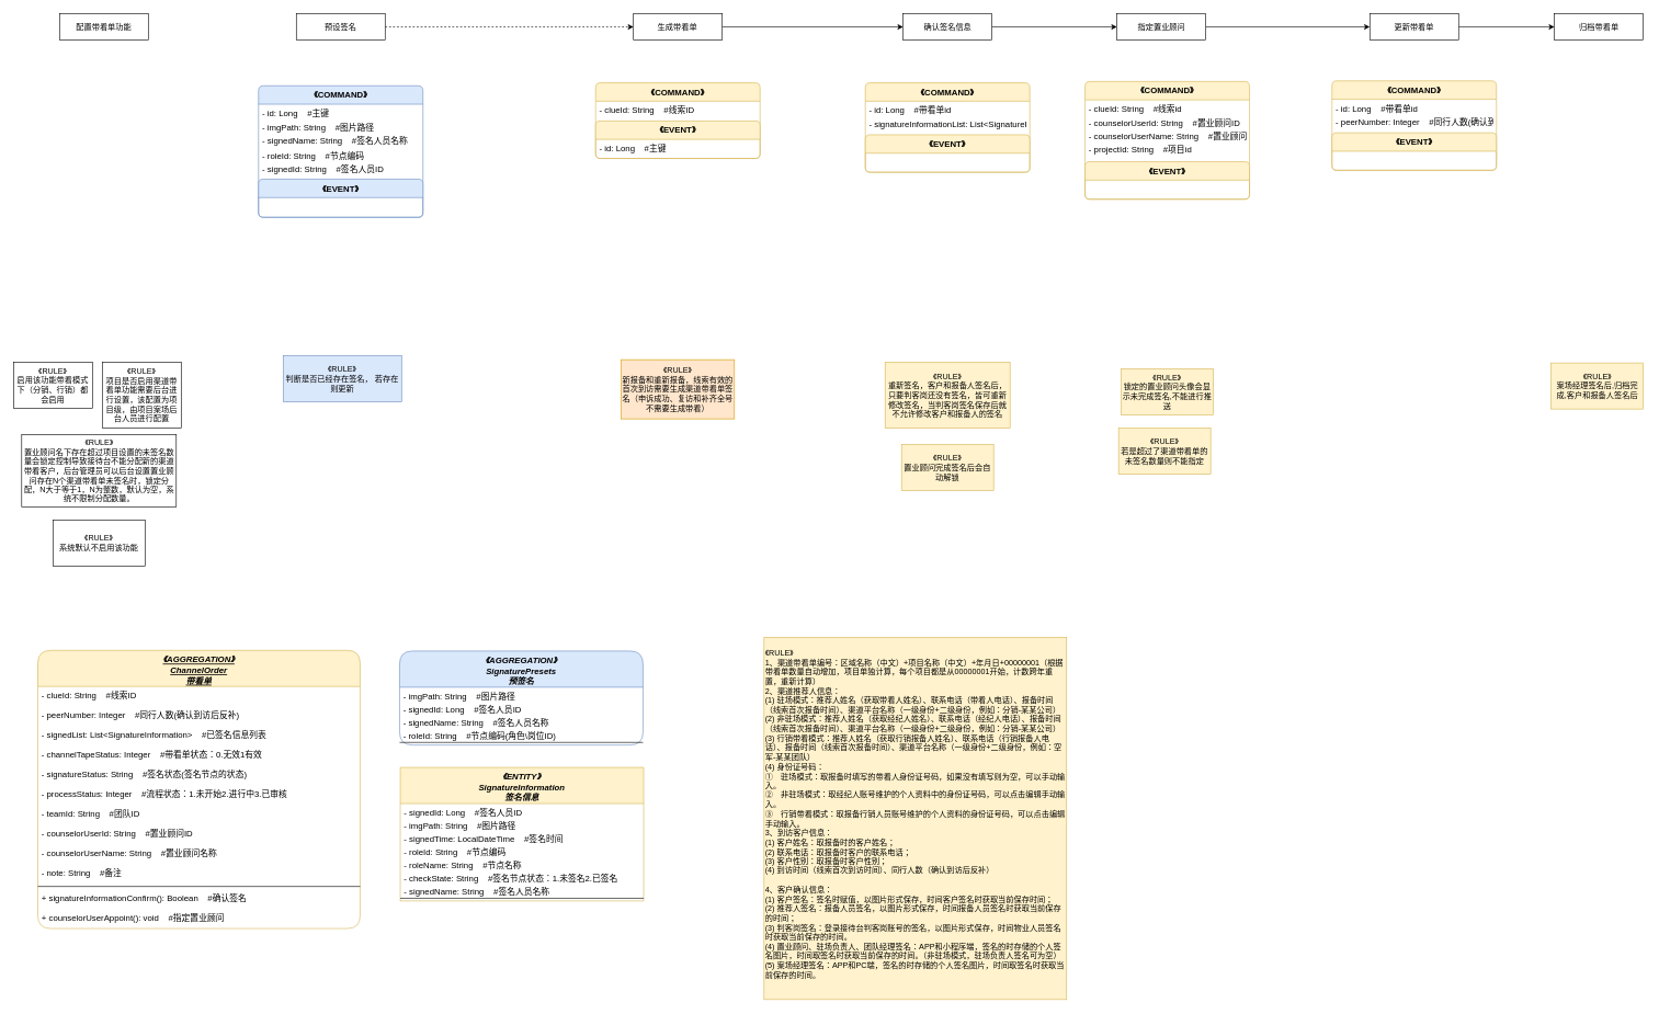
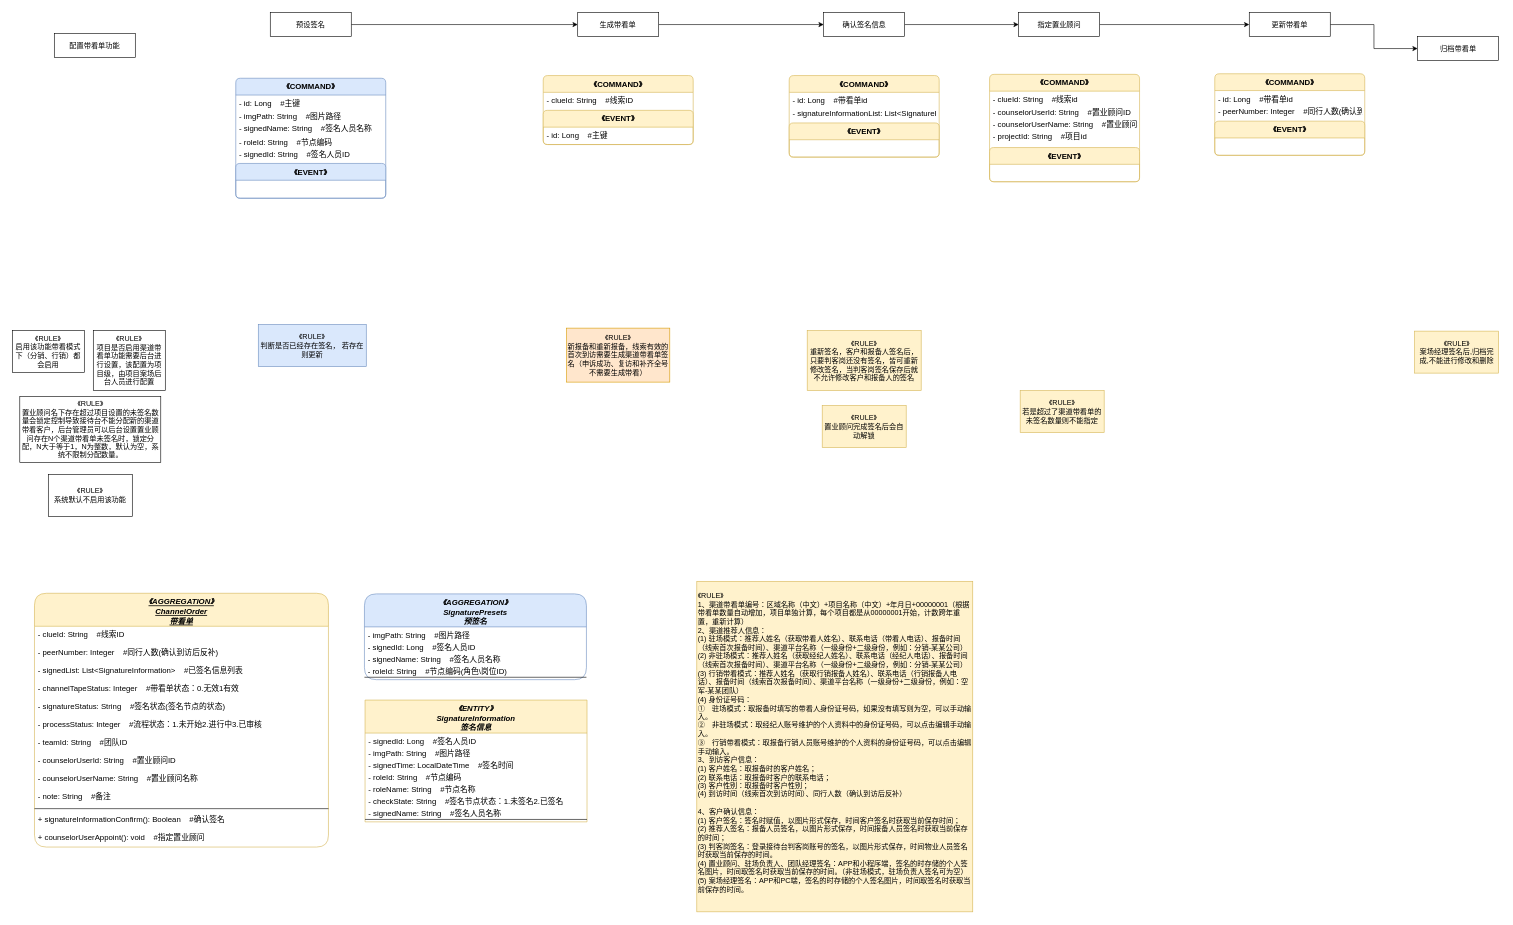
- <mxCell id="22" value="配置带看单功能" style="rounded=0;whiteSpace=wrap;html=1;shadow=0;glass=0;sketch=0;fillStyle=auto;strokeWidth=1;metaEdit=1;resizable=1;rotatable=0;snapToPoint=0;connectable=1;absoluteArcSize=0;noLabel=0;labelPadding=0;allowArrows=1;recursiveResize=1;expand=1;editable=1;movable=1;deletable=1;fixDash=0;collapsible=0;portConstraintRotation=0;points=[[0,0.5,0,0,0],[1,0.5,0,0,0]];backgroundOutline=0;resizeHeight=1;resizeWidth=1;" parent="21" vertex="1"><mxGeometry x="70" width="135" height="40" as="geometry" /></mxCell>
+ <mxCell id="22" value="配置带看单功能" style="rounded=0;whiteSpace=wrap;html=1;shadow=0;glass=0;sketch=0;fillStyle=auto;strokeWidth=1;metaEdit=1;resizable=1;rotatable=0;snapToPoint=0;connectable=1;absoluteArcSize=0;noLabel=0;labelPadding=0;allowArrows=1;recursiveResize=1;expand=1;editable=1;movable=1;deletable=1;fixDash=0;collapsible=0;portConstraintRotation=0;points=[[0,0.5,0,0,0],[1,0.5,0,0,0]];backgroundOutline=0;resizeHeight=1;resizeWidth=1;" parent="21" vertex="1"><mxGeometry x="70" y="35" width="135" height="40" as="geometry" /></mxCell>
- <mxCell id="18" value="" style="edgeStyle=orthogonalEdgeStyle;rounded=0;orthogonalLoop=1;jettySize=auto;html=1;dashed=1;" parent="1" source="31" target="39" edge="1"><mxGeometry relative="1" as="geometry"><mxPoint x="590" y="40" as="targetPoint" /></mxGeometry></mxCell>
+ <mxCell id="18" value="" style="edgeStyle=orthogonalEdgeStyle;rounded=0;orthogonalLoop=1;jettySize=auto;html=1;" parent="1" source="31" target="39" edge="1"><mxGeometry relative="1" as="geometry"><mxPoint x="590" y="40" as="targetPoint" /></mxGeometry></mxCell>
- <mxCell id="29" value="归档带看单" style="rounded=0;whiteSpace=wrap;html=1;shadow=0;glass=0;sketch=0;fillStyle=auto;strokeWidth=1;metaEdit=1;resizable=1;rotatable=0;snapToPoint=0;connectable=1;absoluteArcSize=0;noLabel=0;labelPadding=0;allowArrows=1;recursiveResize=1;expand=1;editable=1;movable=1;deletable=1;fixDash=0;collapsible=0;portConstraintRotation=0;points=[[0,0.5,0,0,0],[1,0.5,0,0,0]];backgroundOutline=0;resizeHeight=1;resizeWidth=1;" parent="28" vertex="1"><mxGeometry x="2.5" width="135" height="40" as="geometry" /></mxCell>
+ <mxCell id="29" value="归档带看单" style="rounded=0;whiteSpace=wrap;html=1;shadow=0;glass=0;sketch=0;fillStyle=auto;strokeWidth=1;metaEdit=1;resizable=1;rotatable=0;snapToPoint=0;connectable=1;absoluteArcSize=0;noLabel=0;labelPadding=0;allowArrows=1;recursiveResize=1;expand=1;editable=1;movable=1;deletable=1;fixDash=0;collapsible=0;portConstraintRotation=0;points=[[0,0.5,0,0,0],[1,0.5,0,0,0]];backgroundOutline=0;resizeHeight=1;resizeWidth=1;" parent="28" vertex="1"><mxGeometry x="2.5" y="40" width="135" height="40" as="geometry" /></mxCell>
- <mxCell id="30" value="《RULE》&lt;br&gt;案场经理签名后,归档完成,客户和报备人签名后" style="rounded=0;whiteSpace=wrap;html=1;shadow=0;glass=0;labelBackgroundColor=none;labelBorderColor=none;sketch=0;fillStyle=auto;fontSize=12;strokeWidth=1;cloneable=1;metaEdit=1;imageWidth=24;arcSize=21;absoluteArcSize=1;connectable=0;allowArrows=0;rotatable=0;fillColor=#fff2cc;strokeColor=#d6b656;" parent="28" vertex="1"><mxGeometry x="-2.5" y="531" width="140" height="70" as="geometry" /></mxCell>
+ <mxCell id="30" value="《RULE》&lt;br&gt;案场经理签名后,归档完成,不能进行修改和删除" style="rounded=0;whiteSpace=wrap;html=1;shadow=0;glass=0;labelBackgroundColor=none;labelBorderColor=none;sketch=0;fillStyle=auto;fontSize=12;strokeWidth=1;cloneable=1;metaEdit=1;imageWidth=24;arcSize=21;absoluteArcSize=1;connectable=0;allowArrows=0;rotatable=0;fillColor=#fff2cc;strokeColor=#d6b656;" parent="28" vertex="1"><mxGeometry x="-2.5" y="531" width="140" height="70" as="geometry" /></mxCell>
- <mxCell id="51" value="《RULE》&lt;br&gt;锁定的置业顾问头像会显示未完成签名,不能进行推送" style="rounded=0;whiteSpace=wrap;html=1;shadow=0;glass=0;labelBackgroundColor=none;labelBorderColor=none;sketch=0;fillStyle=auto;fontSize=12;strokeWidth=1;cloneable=1;metaEdit=1;imageWidth=24;arcSize=21;absoluteArcSize=1;connectable=0;allowArrows=0;rotatable=0;fillColor=#fff2cc;strokeColor=#d6b656;" parent="48" vertex="1"><mxGeometry x="69.38" y="540" width="140" height="70" as="geometry" /></mxCell>
